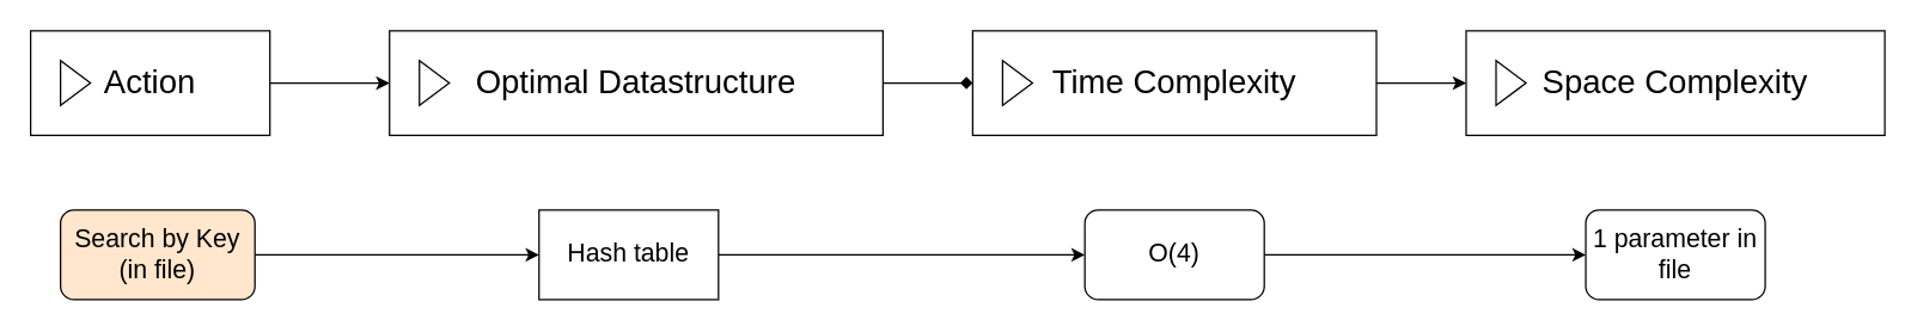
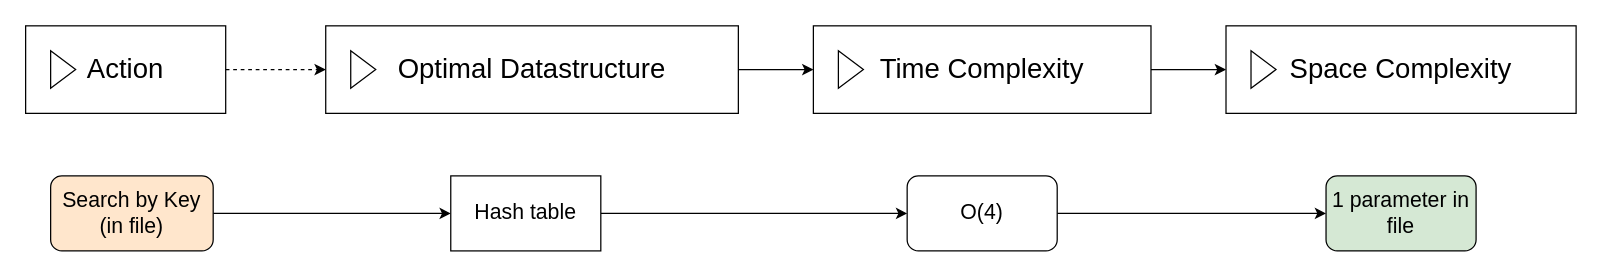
- <mxCell id="2" value="" style="edgeStyle=orthogonalEdgeStyle;rounded=0;orthogonalLoop=1;jettySize=auto;html=1;" edge="1" parent="1" source="3" target="6"><mxGeometry relative="1" as="geometry" /></mxCell>
+ <mxCell id="2" value="" style="edgeStyle=orthogonalEdgeStyle;rounded=0;orthogonalLoop=1;jettySize=auto;html=1;dashed=1;" edge="1" parent="1" source="3" target="6"><mxGeometry relative="1" as="geometry" /></mxCell>
- <mxCell id="5" value="" style="edgeStyle=orthogonalEdgeStyle;rounded=0;orthogonalLoop=1;jettySize=auto;html=1;endArrow=diamond;" edge="1" parent="1" source="6" target="9"><mxGeometry relative="1" as="geometry" /></mxCell>
+ <mxCell id="5" value="" style="edgeStyle=orthogonalEdgeStyle;rounded=0;orthogonalLoop=1;jettySize=auto;html=1;" edge="1" parent="1" source="6" target="9"><mxGeometry relative="1" as="geometry" /></mxCell>
- <mxCell id="19" value="1 parameter in file" style="rounded=1;whiteSpace=wrap;html=1;fontSize=17;" vertex="1" parent="1"><mxGeometry x="1060" y="140" width="120" height="60" as="geometry" /></mxCell>
+ <mxCell id="19" value="1 parameter in file" style="rounded=1;whiteSpace=wrap;html=1;fontSize=17;fillColor=#d5e8d4;" vertex="1" parent="1"><mxGeometry x="1060" y="140" width="120" height="60" as="geometry" /></mxCell>
